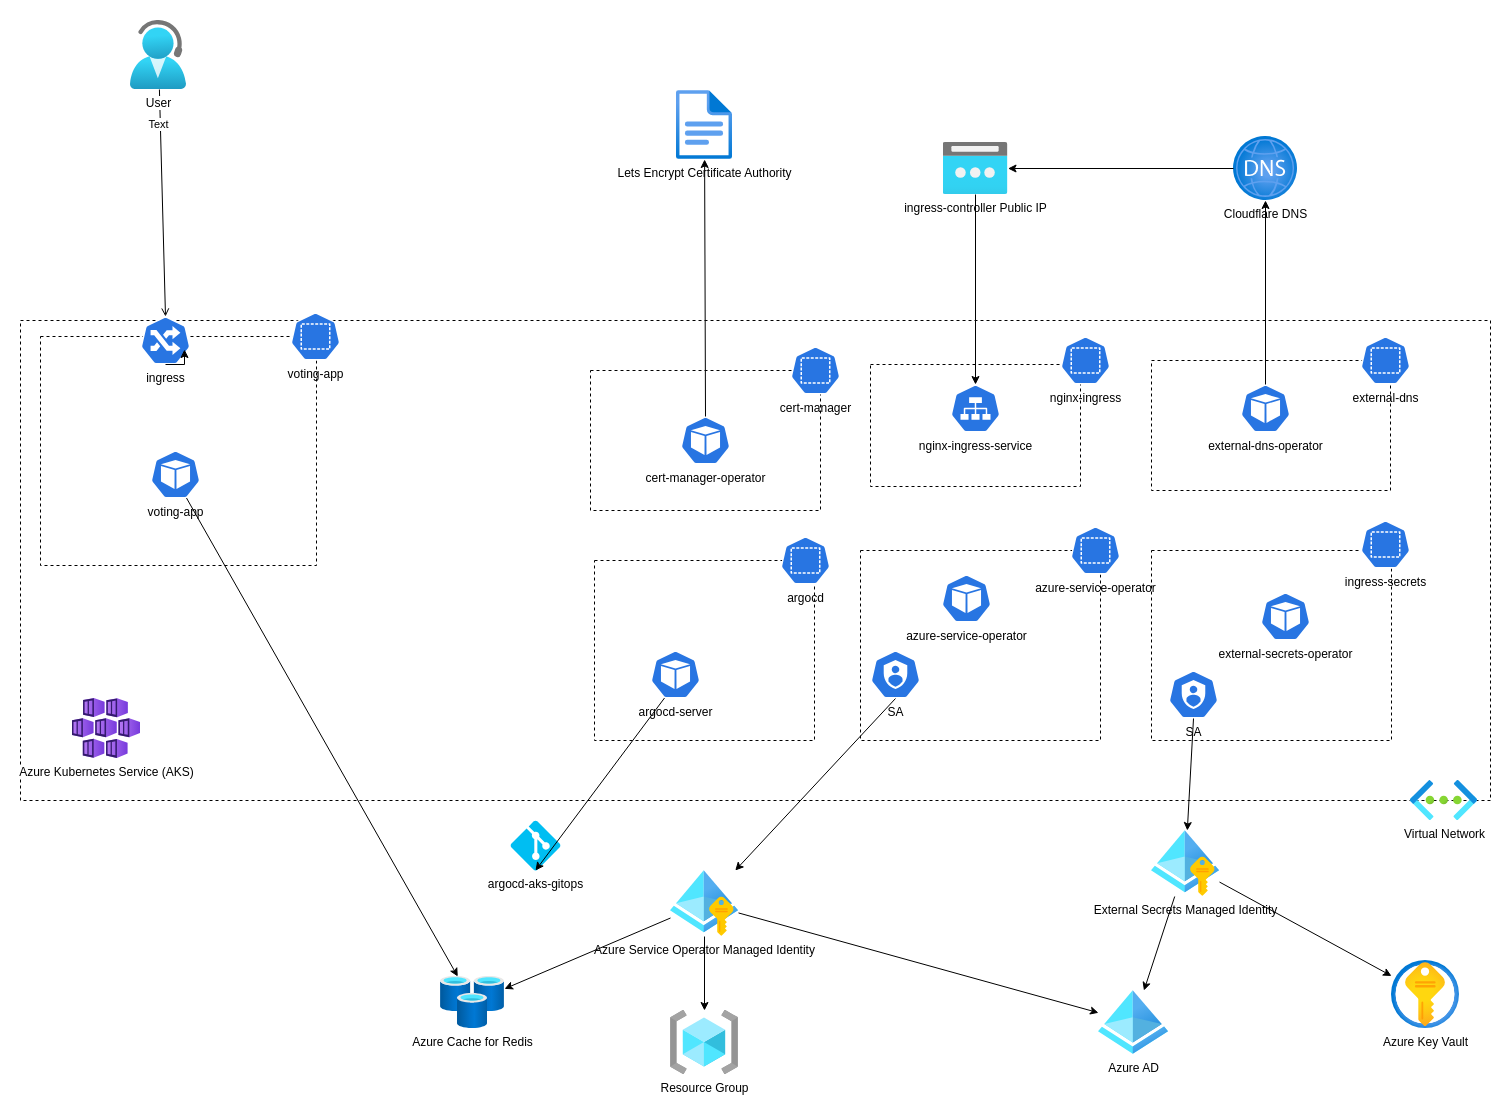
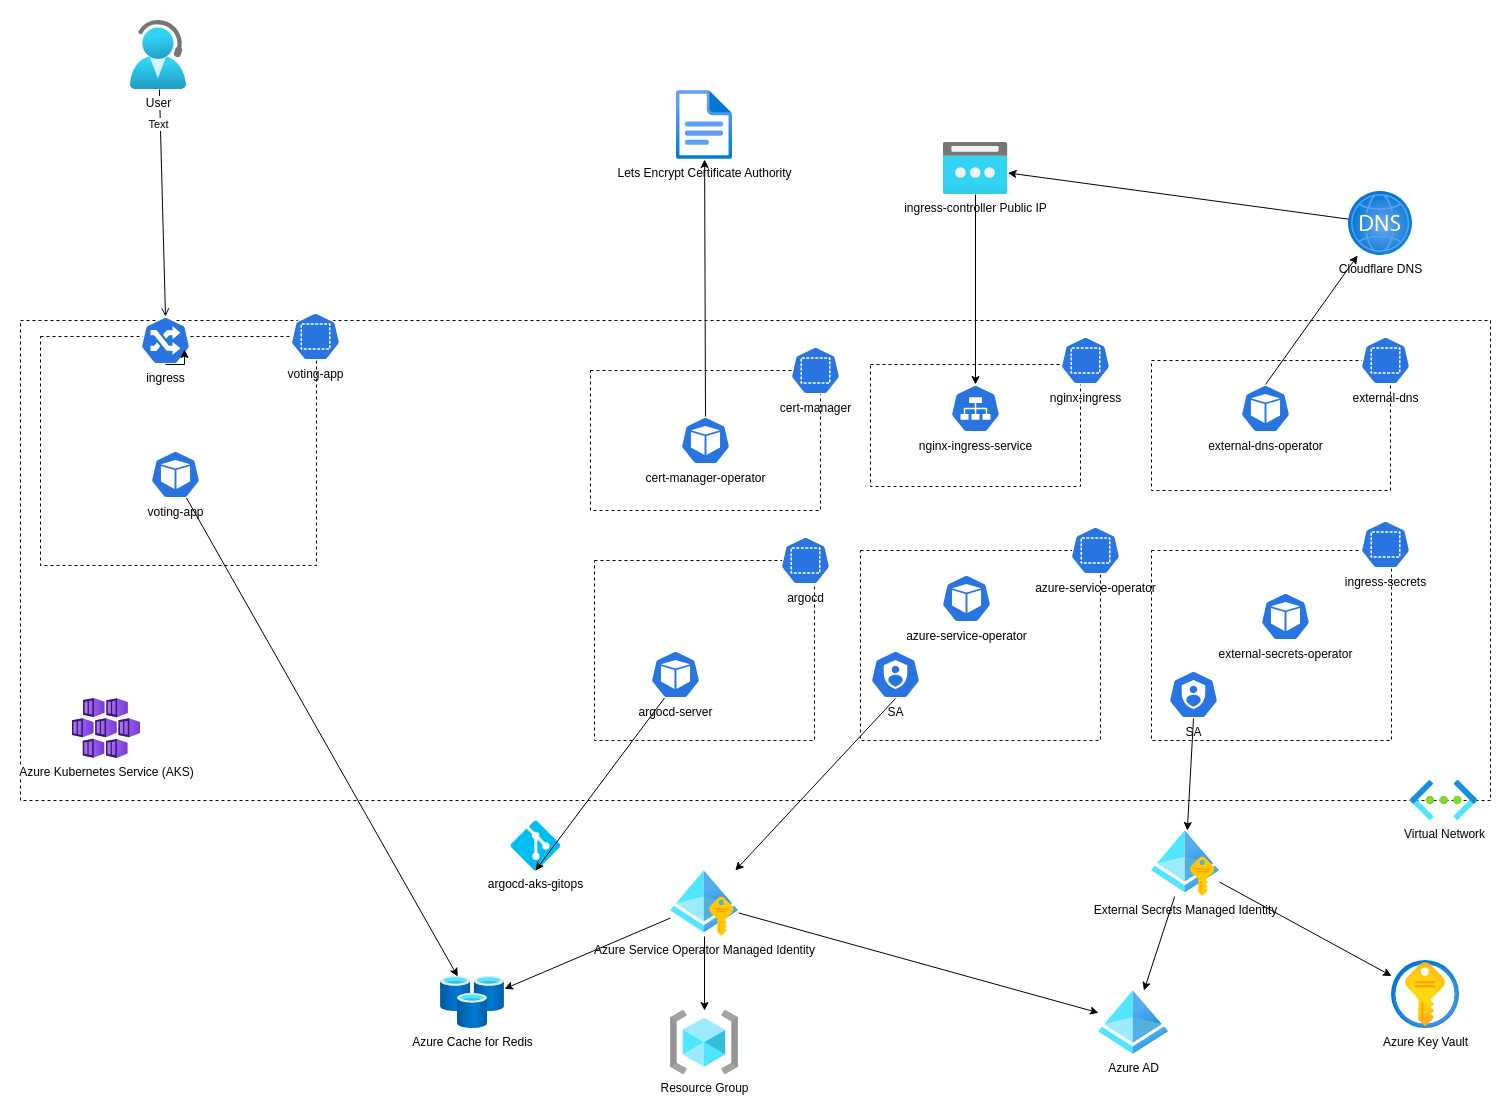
- <mxCell id="8" value="Cloudflare DNS" style="aspect=fixed;html=1;points=[];align=center;image;fontSize=12;image=img/lib/azure2/networking/DNS_Zones.svg;" vertex="1" parent="1"><mxGeometry x="1233" y="136" width="64" height="64" as="geometry" /></mxCell>
+ <mxCell id="8" value="Cloudflare DNS" style="aspect=fixed;html=1;points=[];align=center;image;fontSize=12;image=img/lib/azure2/networking/DNS_Zones.svg;" vertex="1" parent="1"><mxGeometry x="1348" y="191" width="64" height="64" as="geometry" /></mxCell>
